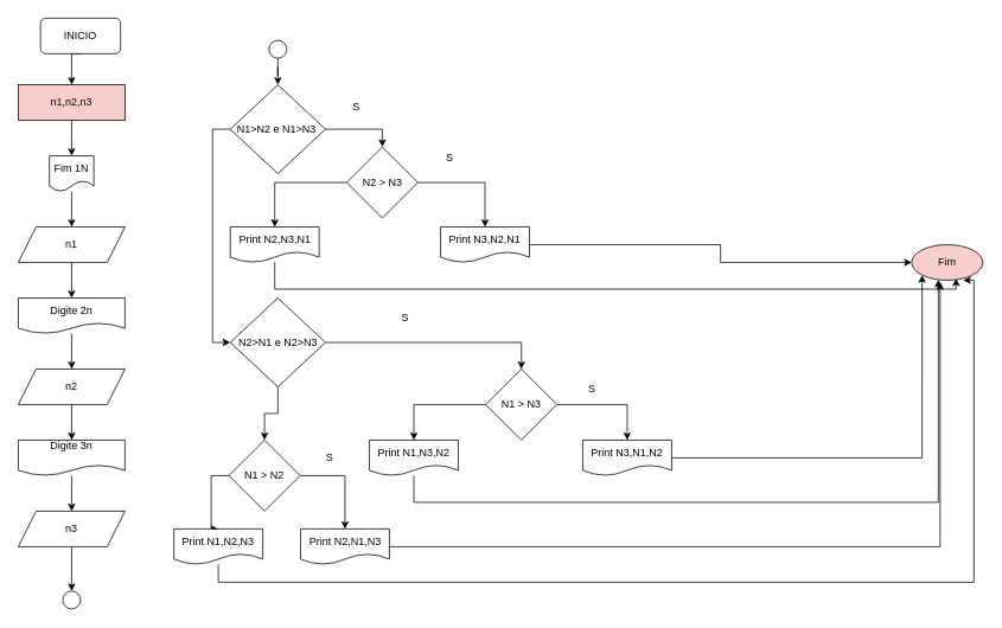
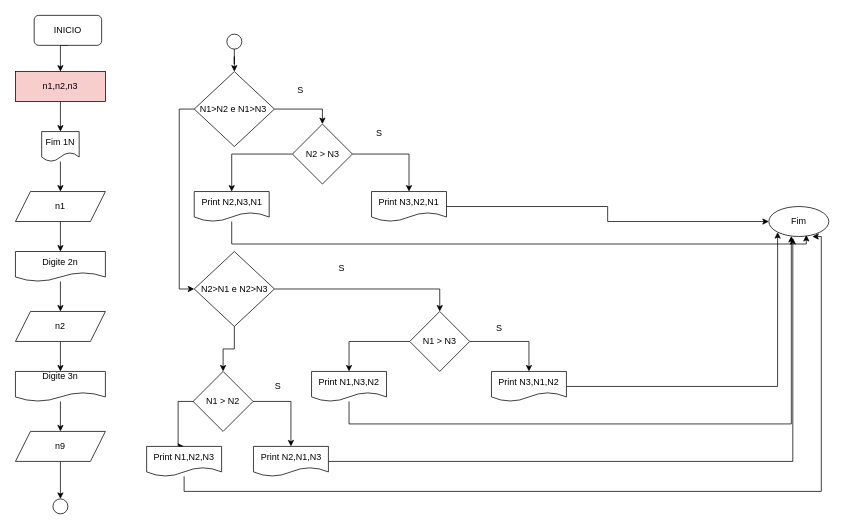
- <mxCell id="48" value="Fim" style="ellipse;whiteSpace=wrap;html=1;fillColor=#f8cecc;" vertex="1" parent="1"><mxGeometry x="1025" y="275" width="80" height="40" as="geometry" /></mxCell>
+ <mxCell id="48" value="Fim" style="ellipse;whiteSpace=wrap;html=1;" vertex="1" parent="1"><mxGeometry x="1025" y="275" width="80" height="40" as="geometry" /></mxCell>
- <mxCell id="17" value="n3" style="shape=parallelogram;perimeter=parallelogramPerimeter;whiteSpace=wrap;html=1;fixedSize=1;" vertex="1" parent="1"><mxGeometry x="20" y="575" width="120" height="40" as="geometry" /></mxCell>
+ <mxCell id="17" value="n9" style="shape=parallelogram;perimeter=parallelogramPerimeter;whiteSpace=wrap;html=1;fixedSize=1;" vertex="1" parent="1"><mxGeometry x="20" y="575" width="120" height="40" as="geometry" /></mxCell>
